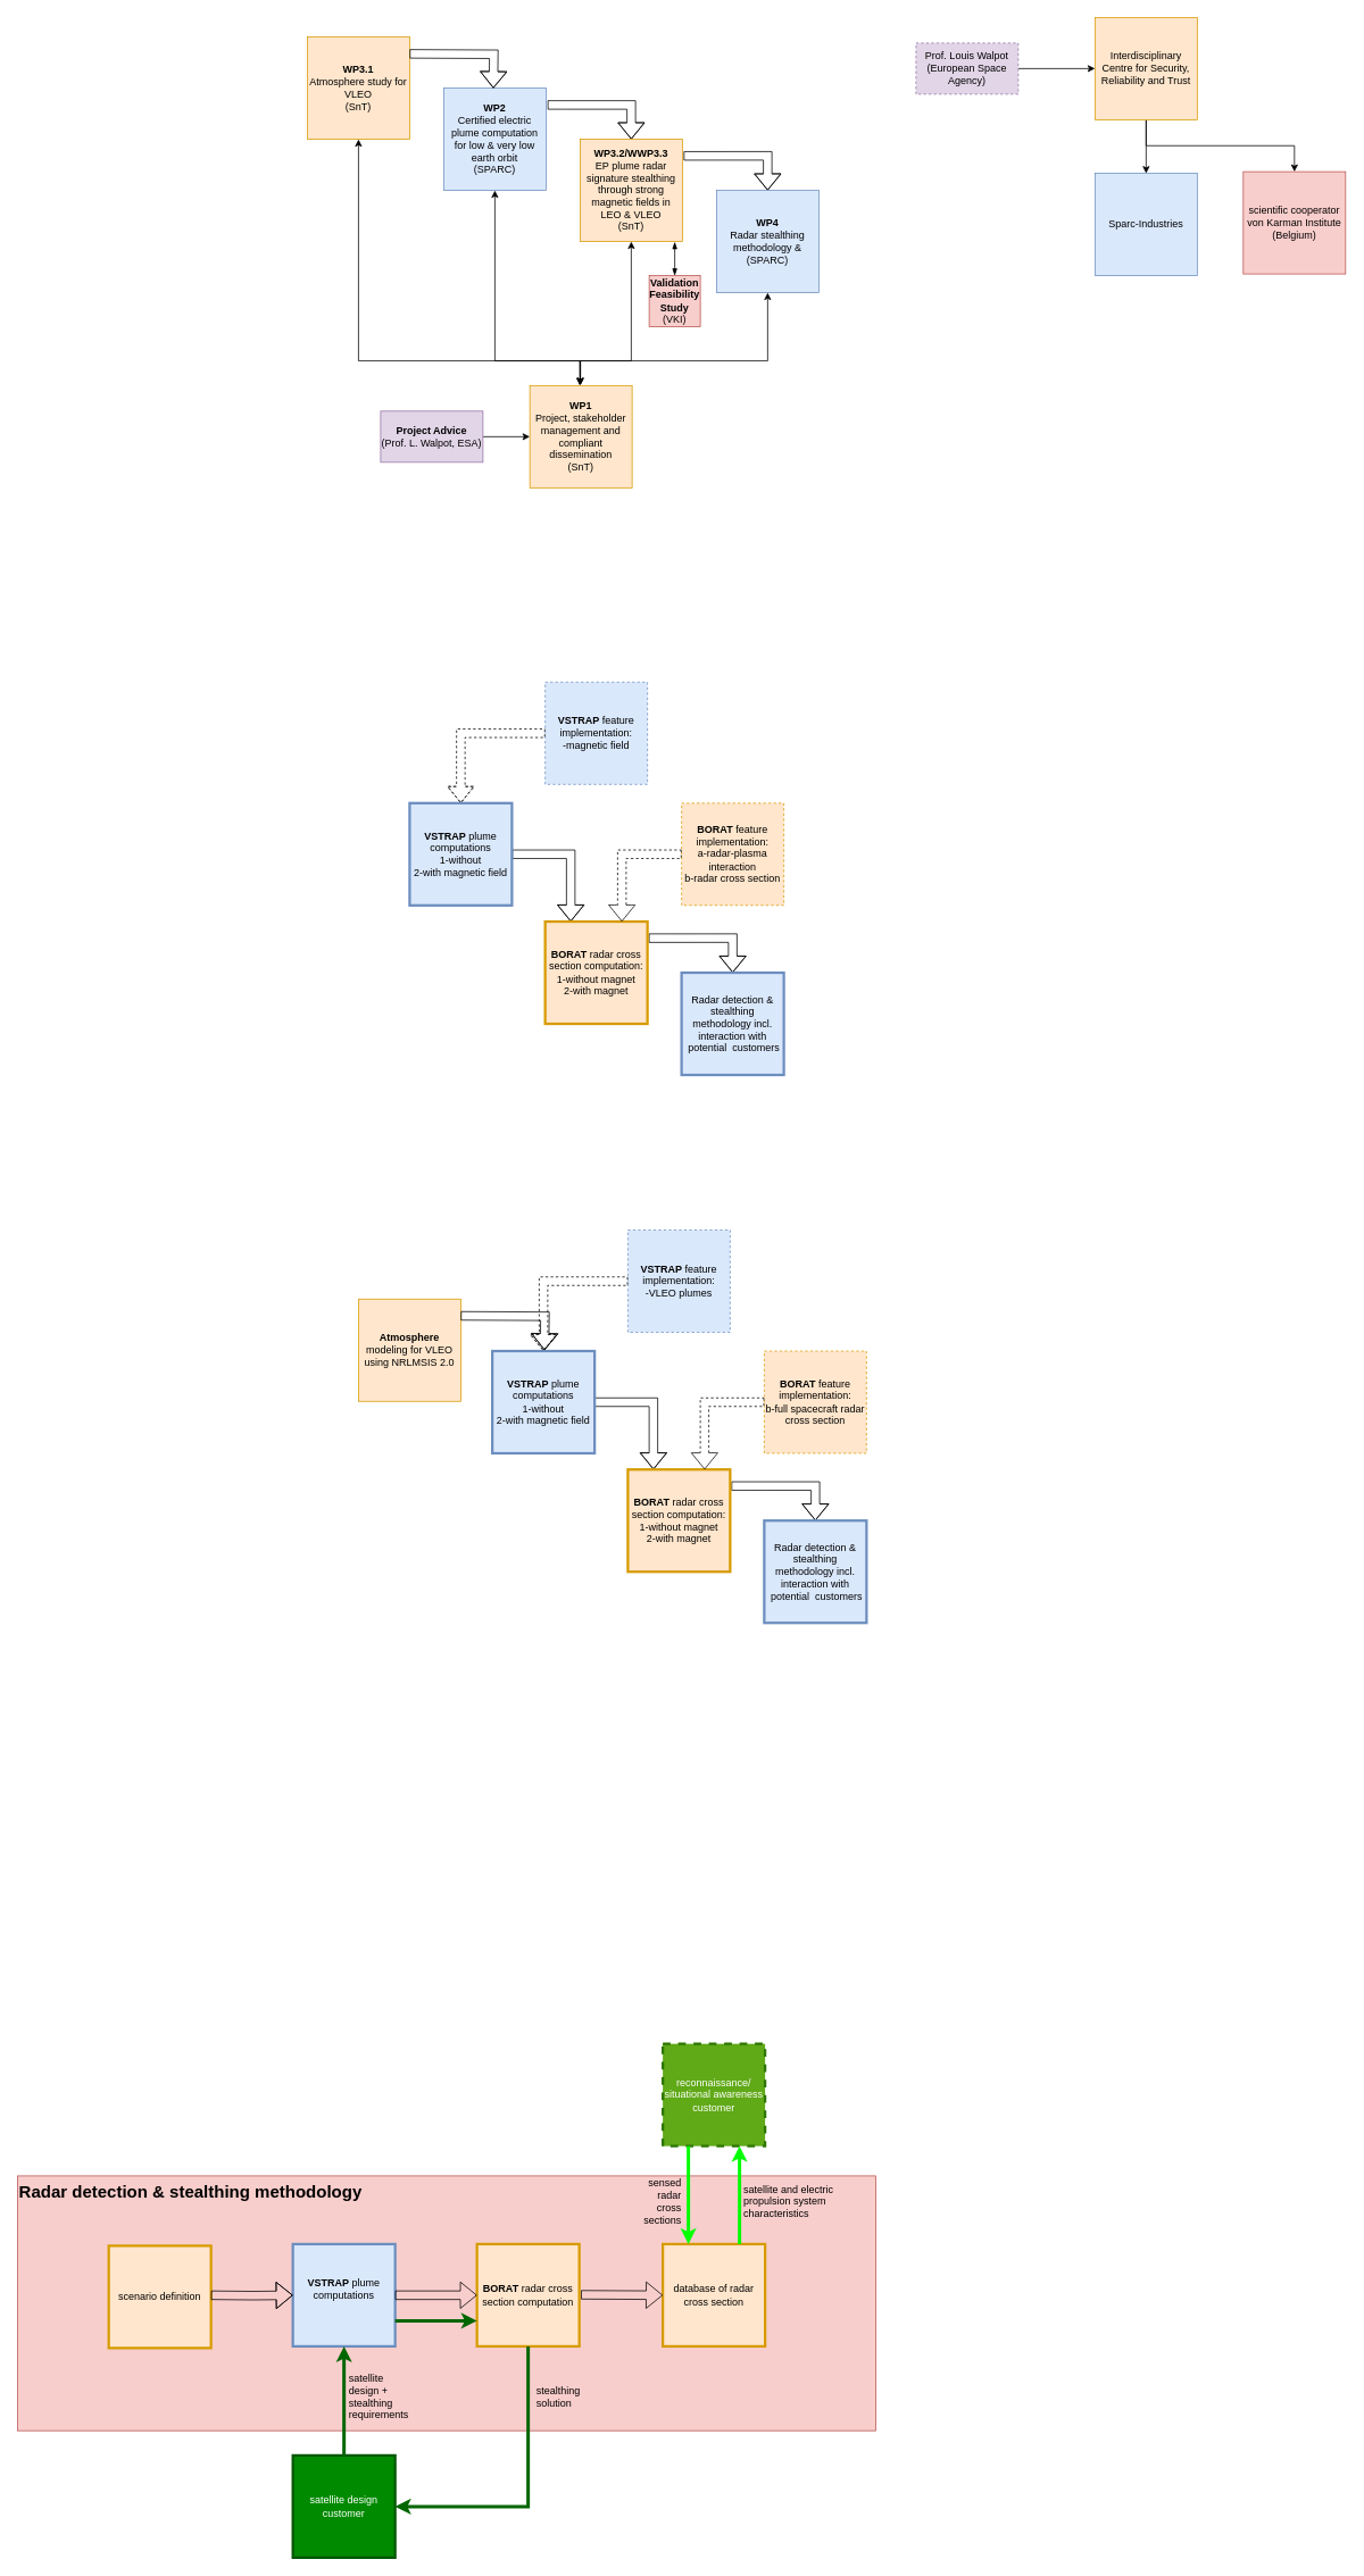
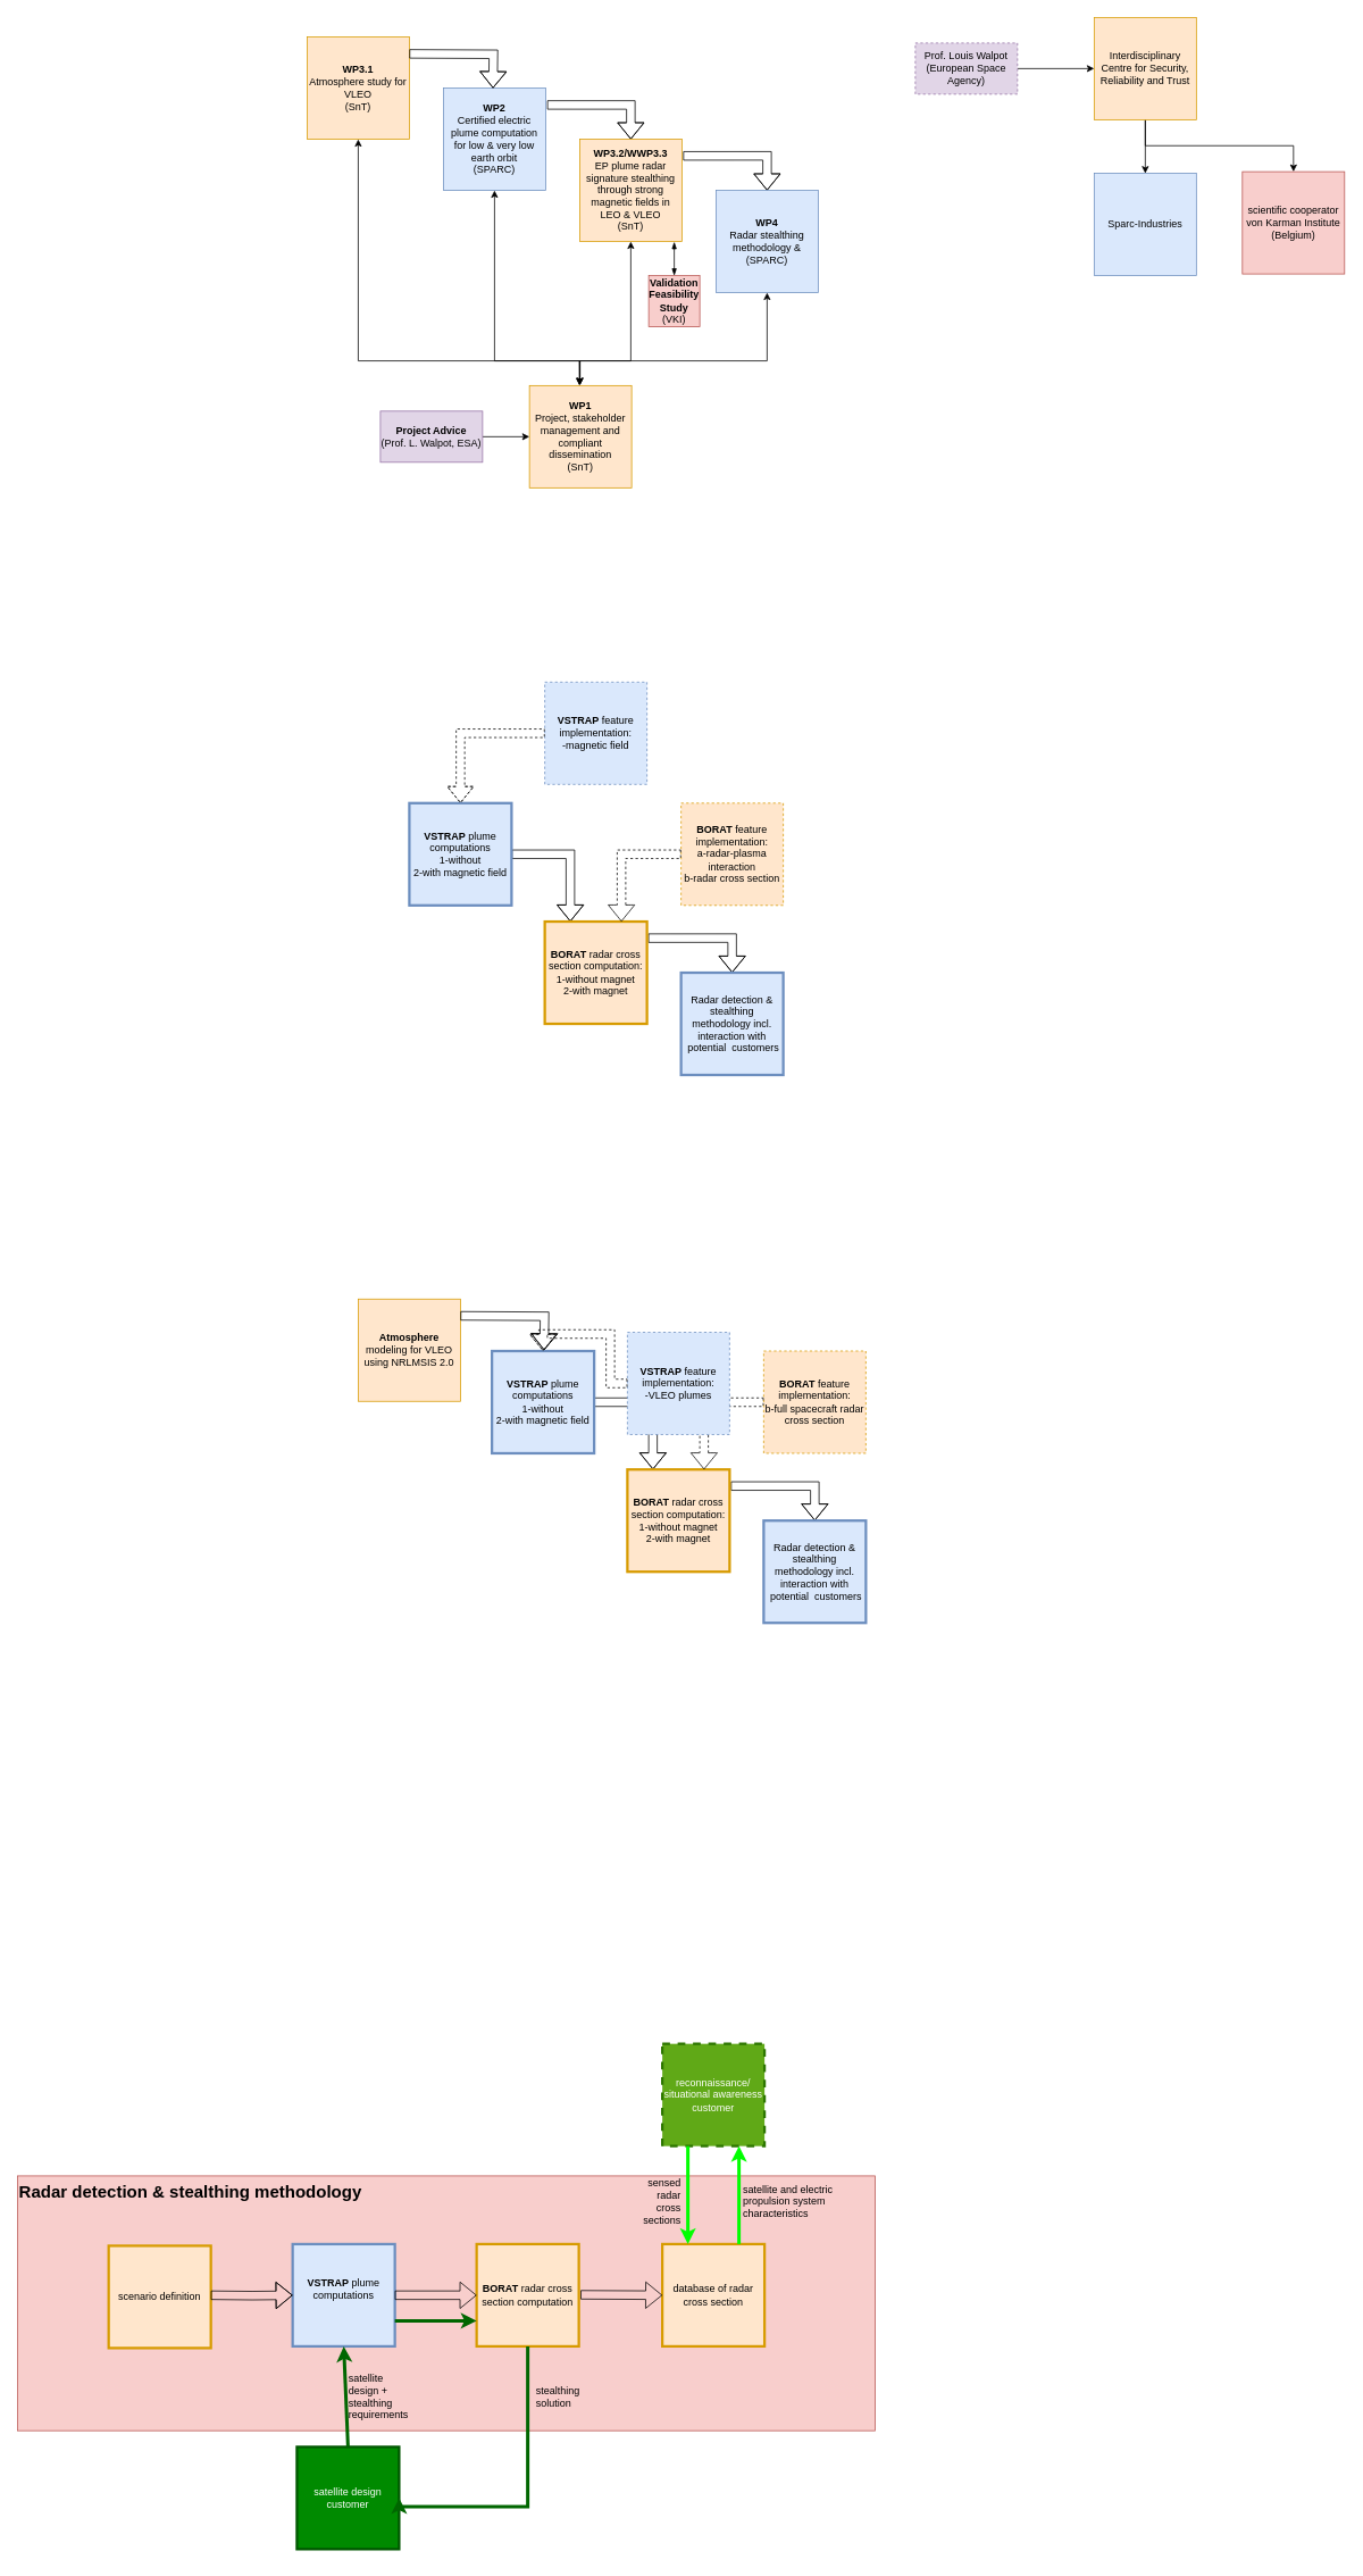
- <mxCell id="35" value="&lt;div&gt;&lt;b&gt;VSTRAP&lt;/b&gt;&lt;span&gt; feature implementation:&lt;/span&gt;&lt;/div&gt;&lt;div&gt;&lt;span&gt;-VLEO plumes&lt;br&gt;&lt;/span&gt;&lt;span&gt;&lt;/span&gt;&lt;/div&gt;&lt;div&gt;&lt;span&gt;&lt;/span&gt;&lt;/div&gt;" style="whiteSpace=wrap;html=1;aspect=fixed;fillColor=#dae8fc;strokeColor=#6c8ebf;dashed=1;" parent="1" vertex="1"><mxGeometry x="736" y="1443" width="120" height="120" as="geometry" /></mxCell>
+ <mxCell id="35" value="&lt;div&gt;&lt;b&gt;VSTRAP&lt;/b&gt;&lt;span&gt; feature implementation:&lt;/span&gt;&lt;/div&gt;&lt;div&gt;&lt;span&gt;-VLEO plumes&lt;br&gt;&lt;/span&gt;&lt;span&gt;&lt;/span&gt;&lt;/div&gt;&lt;div&gt;&lt;span&gt;&lt;/span&gt;&lt;/div&gt;" style="whiteSpace=wrap;html=1;aspect=fixed;fillColor=#dae8fc;strokeColor=#6c8ebf;dashed=1;" parent="1" vertex="1"><mxGeometry x="736" y="1563" width="120" height="120" as="geometry" /></mxCell>
- <mxCell id="47" value="satellite design customer" style="whiteSpace=wrap;html=1;aspect=fixed;fillColor=#008a00;strokeColor=#005700;strokeWidth=3;fontColor=#ffffff;" parent="1" vertex="1"><mxGeometry x="343" y="2881" width="120" height="120" as="geometry" /></mxCell>
+ <mxCell id="47" value="satellite design customer" style="whiteSpace=wrap;html=1;aspect=fixed;fillColor=#008a00;strokeColor=#005700;strokeWidth=3;fontColor=#ffffff;" parent="1" vertex="1"><mxGeometry x="348" y="2871" width="120" height="120" as="geometry" /></mxCell>
